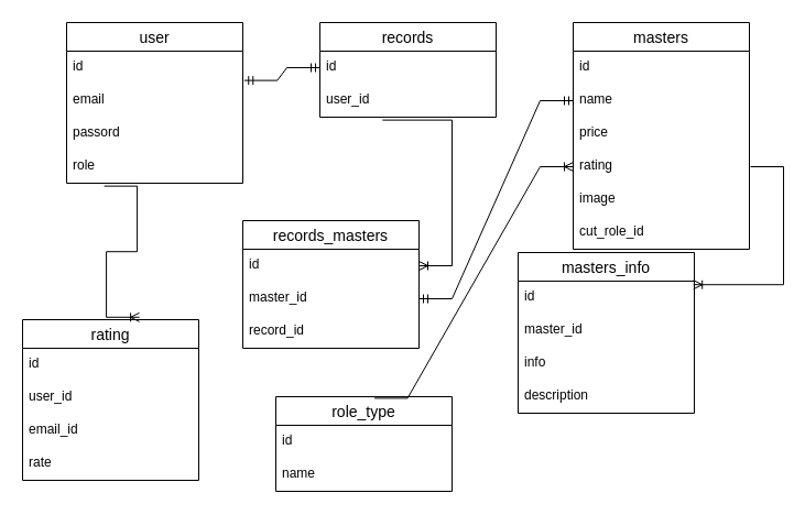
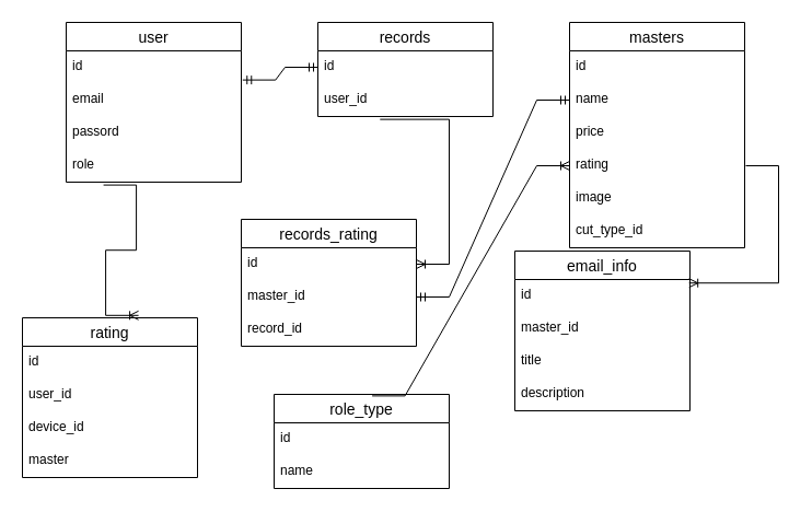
- <mxCell id="17" value="cut_role_id" style="text;strokeColor=none;fillColor=none;spacingLeft=4;spacingRight=4;overflow=hidden;rotatable=0;points=[[0,0.5],[1,0.5]];portConstraint=eastwest;fontSize=12;" parent="11" vertex="1"><mxGeometry y="176" width="160" height="30" as="geometry" /></mxCell>
+ <mxCell id="17" value="cut_type_id" style="text;strokeColor=none;fillColor=none;spacingLeft=4;spacingRight=4;overflow=hidden;rotatable=0;points=[[0,0.5],[1,0.5]];portConstraint=eastwest;fontSize=12;" parent="11" vertex="1"><mxGeometry y="176" width="160" height="30" as="geometry" /></mxCell>
- <mxCell id="24" value="records_masters" style="swimlane;fontStyle=0;childLayout=stackLayout;horizontal=1;startSize=26;horizontalStack=0;resizeParent=1;resizeParentMax=0;resizeLast=0;collapsible=1;marginBottom=0;align=center;fontSize=14;" parent="1" vertex="1"><mxGeometry x="220" y="200" width="160" height="116" as="geometry" /></mxCell>
+ <mxCell id="24" value="records_rating" style="swimlane;fontStyle=0;childLayout=stackLayout;horizontal=1;startSize=26;horizontalStack=0;resizeParent=1;resizeParentMax=0;resizeLast=0;collapsible=1;marginBottom=0;align=center;fontSize=14;" parent="1" vertex="1"><mxGeometry x="220" y="200" width="160" height="116" as="geometry" /></mxCell>
- <mxCell id="18" value="masters_info" style="swimlane;fontStyle=0;childLayout=stackLayout;horizontal=1;startSize=26;horizontalStack=0;resizeParent=1;resizeParentMax=0;resizeLast=0;collapsible=1;marginBottom=0;align=center;fontSize=14;" parent="1" vertex="1"><mxGeometry x="470" y="229" width="160" height="146" as="geometry" /></mxCell>
+ <mxCell id="18" value="email_info" style="swimlane;fontStyle=0;childLayout=stackLayout;horizontal=1;startSize=26;horizontalStack=0;resizeParent=1;resizeParentMax=0;resizeLast=0;collapsible=1;marginBottom=0;align=center;fontSize=14;" parent="1" vertex="1"><mxGeometry x="470" y="229" width="160" height="146" as="geometry" /></mxCell>
- <mxCell id="21" value="info" style="text;strokeColor=none;fillColor=none;spacingLeft=4;spacingRight=4;overflow=hidden;rotatable=0;points=[[0,0.5],[1,0.5]];portConstraint=eastwest;fontSize=12;" parent="18" vertex="1"><mxGeometry y="86" width="160" height="30" as="geometry" /></mxCell>
+ <mxCell id="21" value="title" style="text;strokeColor=none;fillColor=none;spacingLeft=4;spacingRight=4;overflow=hidden;rotatable=0;points=[[0,0.5],[1,0.5]];portConstraint=eastwest;fontSize=12;" parent="18" vertex="1"><mxGeometry y="86" width="160" height="30" as="geometry" /></mxCell>
- <mxCell id="33" value="email_id" style="text;strokeColor=none;fillColor=none;spacingLeft=4;spacingRight=4;overflow=hidden;rotatable=0;points=[[0,0.5],[1,0.5]];portConstraint=eastwest;fontSize=12;" parent="30" vertex="1"><mxGeometry y="86" width="160" height="30" as="geometry" /></mxCell>
+ <mxCell id="33" value="device_id" style="text;strokeColor=none;fillColor=none;spacingLeft=4;spacingRight=4;overflow=hidden;rotatable=0;points=[[0,0.5],[1,0.5]];portConstraint=eastwest;fontSize=12;" parent="30" vertex="1"><mxGeometry y="86" width="160" height="30" as="geometry" /></mxCell>
- <mxCell id="34" value="rate" style="text;strokeColor=none;fillColor=none;spacingLeft=4;spacingRight=4;overflow=hidden;rotatable=0;points=[[0,0.5],[1,0.5]];portConstraint=eastwest;fontSize=12;" parent="30" vertex="1"><mxGeometry y="116" width="160" height="30" as="geometry" /></mxCell>
+ <mxCell id="34" value="master" style="text;strokeColor=none;fillColor=none;spacingLeft=4;spacingRight=4;overflow=hidden;rotatable=0;points=[[0,0.5],[1,0.5]];portConstraint=eastwest;fontSize=12;" parent="30" vertex="1"><mxGeometry y="116" width="160" height="30" as="geometry" /></mxCell>
